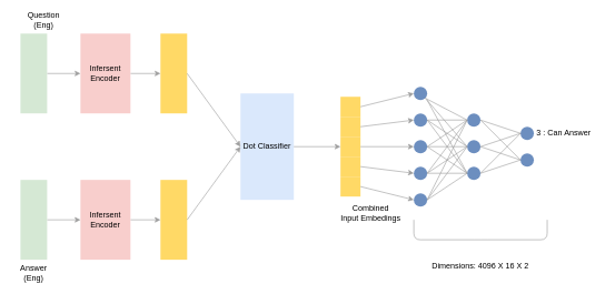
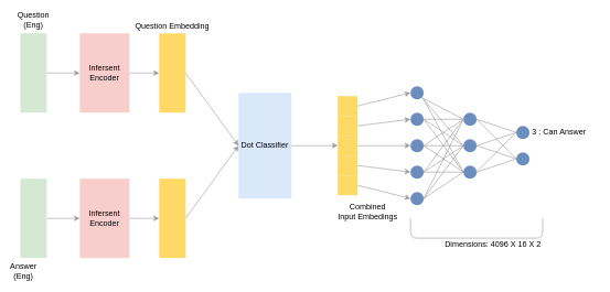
- <mxCell id="62" value="Question (Eng)" style="text;html=1;strokeColor=none;fillColor=none;align=center;verticalAlign=middle;whiteSpace=wrap;rounded=0;" vertex="1" parent="1"><mxGeometry x="35" y="20" width="60" height="20" as="geometry" /></mxCell>
+ <mxCell id="62" value="Question (Eng)" style="text;html=1;strokeColor=none;fillColor=none;align=center;verticalAlign=middle;whiteSpace=wrap;rounded=0;" vertex="1" parent="1"><mxGeometry y="20" width="60" height="20" as="geometry" x="20" /></mxCell>
+ <mxCell id="35" value="Question Embedding" style="text;html=1;strokeColor=none;fillColor=none;align=center;verticalAlign=middle;whiteSpace=wrap;rounded=0;" vertex="1" parent="1"><mxGeometry x="200" y="30" width="120" height="20" as="geometry" /></mxCell>
- <mxCell id="53" value="Dimensions: 4096 X 16 X 2" style="text;html=1;strokeColor=none;fillColor=none;align=center;verticalAlign=middle;whiteSpace=wrap;rounded=0;" vertex="1" parent="1"><mxGeometry x="620" y="390" width="200" height="20" as="geometry" /></mxCell>
+ <mxCell id="53" value="Dimensions: 4096 X 16 X 2" style="text;html=1;strokeColor=none;fillColor=none;align=center;verticalAlign=middle;whiteSpace=wrap;rounded=0;" vertex="1" parent="1"><mxGeometry x="645" y="360" width="200" height="20" as="geometry" /></mxCell>
- <mxCell id="63" value="Answer&lt;br&gt;(Eng)" style="text;html=1;strokeColor=none;fillColor=none;align=center;verticalAlign=middle;whiteSpace=wrap;rounded=0;" vertex="1" parent="1"><mxGeometry y="400" width="60" height="20" as="geometry" x="20" /></mxCell>
+ <mxCell id="63" value="Answer&lt;br&gt;(Eng)" style="text;html=1;strokeColor=none;fillColor=none;align=center;verticalAlign=middle;whiteSpace=wrap;rounded=0;" vertex="1" parent="1"><mxGeometry x="5" y="400" width="60" height="20" as="geometry" /></mxCell>
